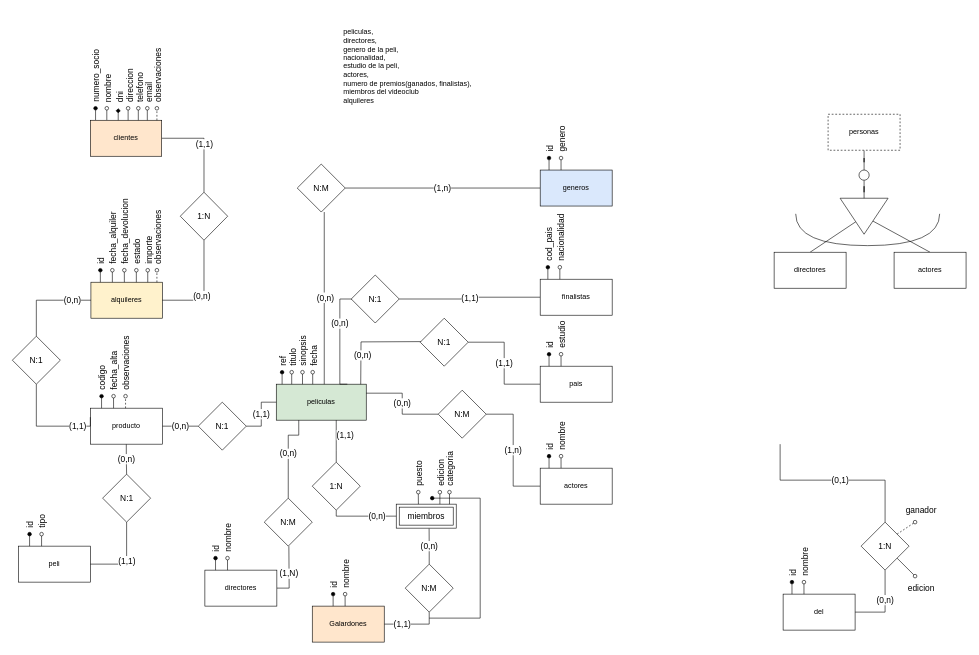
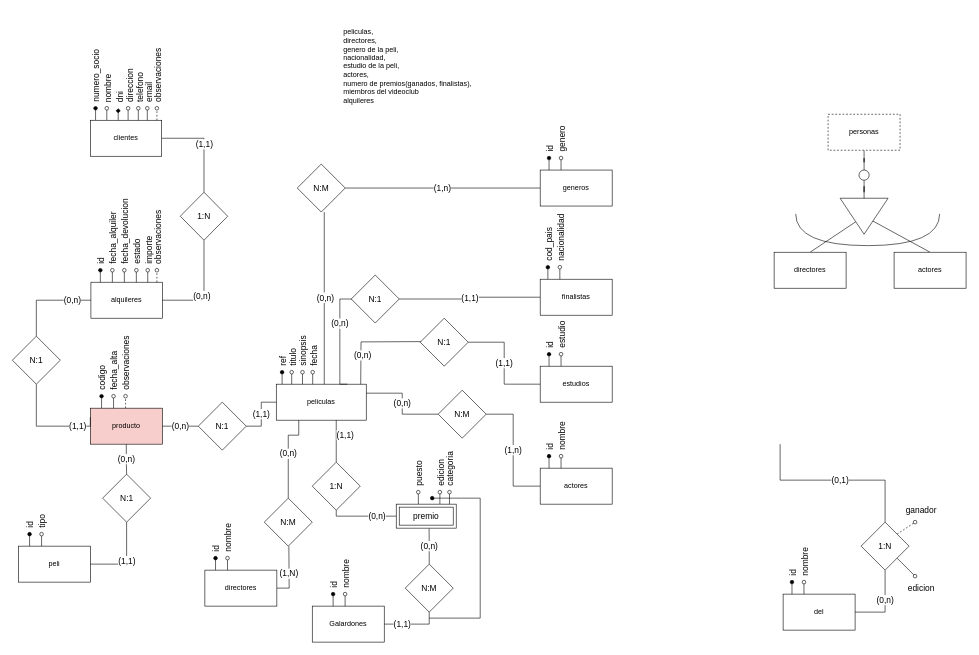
- <mxCell id="26" value="clientes" style="rounded=0;whiteSpace=wrap;html=1;fillColor=#ffe6cc;" vertex="1" parent="1"><mxGeometry x="150" y="200" width="119" height="60" as="geometry" /></mxCell>
+ <mxCell id="26" value="clientes" style="rounded=0;whiteSpace=wrap;html=1;" vertex="1" parent="1"><mxGeometry x="150" y="200" width="119" height="60" as="geometry" /></mxCell>
- <mxCell id="7" value="generos" style="rounded=0;whiteSpace=wrap;html=1;fillColor=#dae8fc;" vertex="1" parent="1"><mxGeometry x="900" y="283" width="120" height="60" as="geometry" /></mxCell>
+ <mxCell id="7" value="generos" style="rounded=0;whiteSpace=wrap;html=1;" vertex="1" parent="1"><mxGeometry x="900" y="283" width="120" height="60" as="geometry" /></mxCell>
- <mxCell id="16" value="alquileres" style="rounded=0;whiteSpace=wrap;html=1;fillColor=#fff2cc;" vertex="1" parent="1"><mxGeometry x="151" y="470" width="119" height="60" as="geometry" /></mxCell>
+ <mxCell id="16" value="alquileres" style="rounded=0;whiteSpace=wrap;html=1;" vertex="1" parent="1"><mxGeometry x="151" y="470" width="119" height="60" as="geometry" /></mxCell>
- <mxCell id="11" value="pais" style="rounded=0;whiteSpace=wrap;html=1;" vertex="1" parent="1"><mxGeometry x="900" y="610" width="120" height="60" as="geometry" /></mxCell>
+ <mxCell id="11" value="estudios" style="rounded=0;whiteSpace=wrap;html=1;" vertex="1" parent="1"><mxGeometry x="900" y="610" width="120" height="60" as="geometry" /></mxCell>
- <mxCell id="2" value="peliculas" style="rounded=0;whiteSpace=wrap;html=1;fillColor=#d5e8d4;" vertex="1" parent="1"><mxGeometry x="460" y="640" width="150" height="60" as="geometry" /></mxCell>
+ <mxCell id="2" value="peliculas" style="rounded=0;whiteSpace=wrap;html=1;" vertex="1" parent="1"><mxGeometry x="460" y="640" width="150" height="60" as="geometry" /></mxCell>
- <mxCell id="19" value="producto" style="rounded=0;whiteSpace=wrap;html=1;" vertex="1" parent="1"><mxGeometry x="150" y="680" width="120" height="60" as="geometry" /></mxCell>
+ <mxCell id="19" value="producto" style="rounded=0;whiteSpace=wrap;html=1;fillColor=#f8cecc;" vertex="1" parent="1"><mxGeometry x="150" y="680" width="120" height="60" as="geometry" /></mxCell>
- <mxCell id="85" value="miembros" style="shape=ext;margin=3;double=1;whiteSpace=wrap;html=1;align=center;fontSize=14;strokeColor=default;fillColor=default;" vertex="1" parent="1"><mxGeometry x="660" y="840" width="100" height="40" as="geometry" /></mxCell>
+ <mxCell id="85" value="premio" style="shape=ext;margin=3;double=1;whiteSpace=wrap;html=1;align=center;fontSize=14;strokeColor=default;fillColor=default;" vertex="1" parent="1"><mxGeometry x="660" y="840" width="100" height="40" as="geometry" /></mxCell>
- <mxCell id="15" value="Galardones" style="rounded=0;whiteSpace=wrap;html=1;fillColor=#ffe6cc;" vertex="1" parent="1"><mxGeometry x="520" y="1010" width="120" height="60" as="geometry" /></mxCell>
+ <mxCell id="15" value="Galardones" style="rounded=0;whiteSpace=wrap;html=1;" vertex="1" parent="1"><mxGeometry x="520" y="1010" width="120" height="60" as="geometry" /></mxCell>
